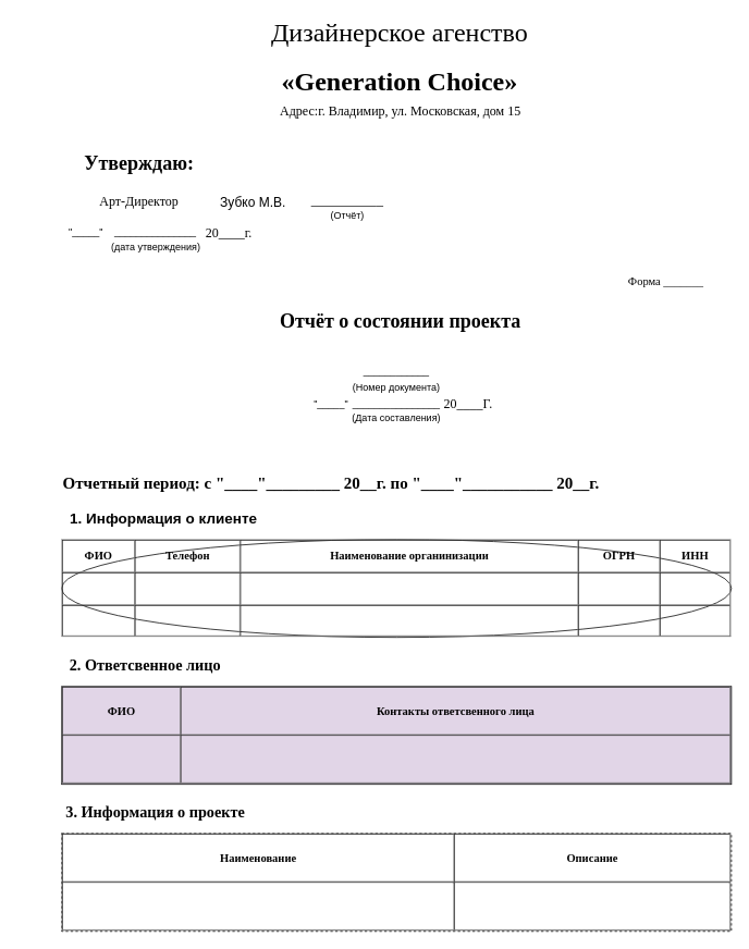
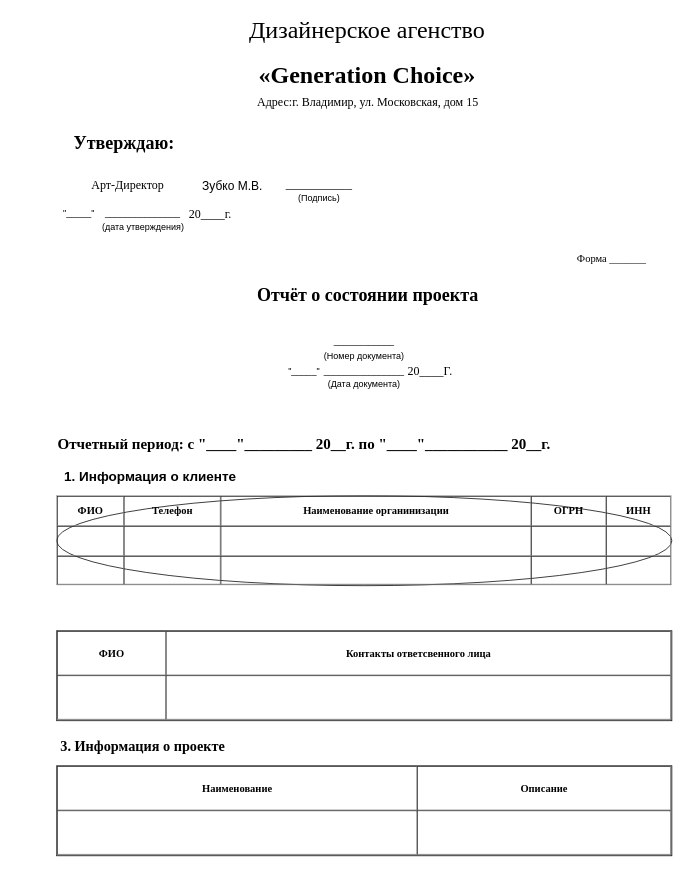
- <mxCell id="2" value="&lt;h1&gt;&lt;font face=&quot;Times New Roman&quot;&gt;Утверждаю:&lt;/font&gt;&lt;/h1&gt;" style="text;html=1;strokeColor=none;fillColor=none;align=center;verticalAlign=middle;whiteSpace=wrap;rounded=0;" parent="1" vertex="1"><mxGeometry x="100" y="180" width="140" height="40" as="geometry" /></mxCell>
+ <mxCell id="2" value="&lt;h1&gt;&lt;font face=&quot;Times New Roman&quot;&gt;Утверждаю:&lt;/font&gt;&lt;/h1&gt;" style="text;html=1;strokeColor=none;fillColor=none;align=center;verticalAlign=middle;whiteSpace=wrap;rounded=0;" parent="1" vertex="1"><mxGeometry x="95" y="170" width="140" height="40" as="geometry" /></mxCell>
- <mxCell id="7" value="(Отчёт)" style="text;html=1;strokeColor=none;fillColor=none;align=center;verticalAlign=middle;whiteSpace=wrap;rounded=0;fontFamily=Helvetica;fontSize=12;" parent="1" vertex="1"><mxGeometry x="405" y="253.5" width="40" height="20" as="geometry" /></mxCell>
+ <mxCell id="7" value="(Подпись)" style="text;html=1;strokeColor=none;fillColor=none;align=center;verticalAlign=middle;whiteSpace=wrap;rounded=0;fontFamily=Helvetica;fontSize=12;" parent="1" vertex="1"><mxGeometry x="405" y="253.5" width="40" height="20" as="geometry" /></mxCell>
- <mxCell id="18" value="&lt;font face=&quot;Helvetica&quot; style=&quot;font-size: 12px&quot;&gt;(Дата составления)&lt;/font&gt;" style="text;html=1;strokeColor=none;fillColor=none;align=center;verticalAlign=middle;whiteSpace=wrap;rounded=0;fontFamily=Times New Roman;fontSize=16;" parent="1" vertex="1"><mxGeometry x="415" y="495" width="140" height="30" as="geometry" /></mxCell>
+ <mxCell id="18" value="&lt;font face=&quot;Helvetica&quot; style=&quot;font-size: 12px&quot;&gt;(Дата документа)&lt;/font&gt;" style="text;html=1;strokeColor=none;fillColor=none;align=center;verticalAlign=middle;whiteSpace=wrap;rounded=0;fontFamily=Times New Roman;fontSize=16;" parent="1" vertex="1"><mxGeometry x="415" y="495" width="140" height="30" as="geometry" /></mxCell>
- <mxCell id="25" value="&lt;font size=&quot;1&quot; face=&quot;Times New Roman&quot;&gt;&lt;b style=&quot;font-size: 19px&quot;&gt;2. Ответсвенное лицо&lt;br&gt;&lt;/b&gt;&lt;/font&gt;" style="text;html=1;strokeColor=none;fillColor=none;align=center;verticalAlign=middle;whiteSpace=wrap;rounded=0;" parent="1" vertex="1"><mxGeometry x="45" y="800" width="265" height="30" as="geometry" /></mxCell>
- <mxCell id="24" value="&lt;table style=&quot;width: 100% ; height: 100% ; font-size: 14px&quot; cellspacing=&quot;0&quot; cellpadding=&quot;4&quot; border=&quot;1&quot; align=&quot;center&quot;&gt;&lt;tbody&gt;&lt;tr&gt;&lt;td&gt;&lt;font style=&quot;font-size: 14px&quot; face=&quot;Times New Roman&quot;&gt;&lt;b&gt;ФИО&lt;/b&gt;&lt;/font&gt;&lt;/td&gt;&lt;th&gt;&lt;font style=&quot;font-size: 14px&quot; face=&quot;Times New Roman&quot;&gt;Контакты ответсвенного лица&lt;br&gt;&lt;/font&gt;&lt;/th&gt;&lt;/tr&gt;&lt;tr&gt;&lt;td&gt;&lt;font style=&quot;font-size: 14px&quot; face=&quot;Times New Roman&quot;&gt;&lt;br&gt;&lt;/font&gt;&lt;/td&gt;&lt;td&gt;&lt;br&gt;&lt;/td&gt;&lt;/tr&gt;&lt;/tbody&gt;&lt;/table&gt; " style="verticalAlign=top;align=center;overflow=fill;fontSize=12;fontFamily=Helvetica;html=1;fillColor=#e1d5e7;" parent="1" vertex="1"><mxGeometry y="840" width="820" height="120" as="geometry" x="75" /></mxCell>
+ <mxCell id="24" value="&lt;table style=&quot;width: 100% ; height: 100% ; font-size: 14px&quot; cellspacing=&quot;0&quot; cellpadding=&quot;4&quot; border=&quot;1&quot; align=&quot;center&quot;&gt;&lt;tbody&gt;&lt;tr&gt;&lt;td&gt;&lt;font style=&quot;font-size: 14px&quot; face=&quot;Times New Roman&quot;&gt;&lt;b&gt;ФИО&lt;/b&gt;&lt;/font&gt;&lt;/td&gt;&lt;th&gt;&lt;font style=&quot;font-size: 14px&quot; face=&quot;Times New Roman&quot;&gt;Контакты ответсвенного лица&lt;br&gt;&lt;/font&gt;&lt;/th&gt;&lt;/tr&gt;&lt;tr&gt;&lt;td&gt;&lt;font style=&quot;font-size: 14px&quot; face=&quot;Times New Roman&quot;&gt;&lt;br&gt;&lt;/font&gt;&lt;/td&gt;&lt;td&gt;&lt;br&gt;&lt;/td&gt;&lt;/tr&gt;&lt;/tbody&gt;&lt;/table&gt; " style="verticalAlign=top;align=center;overflow=fill;fontSize=12;fontFamily=Helvetica;html=1" parent="1" vertex="1"><mxGeometry y="840" width="820" height="120" as="geometry" x="75" /></mxCell>
- <mxCell id="27" value="&lt;table style=&quot;width: 100% ; height: 100% ; font-size: 14px&quot; cellspacing=&quot;0&quot; cellpadding=&quot;4&quot; border=&quot;1&quot; align=&quot;center&quot;&gt;&lt;tbody&gt;&lt;tr&gt;&lt;td&gt;&lt;font face=&quot;Times New Roman&quot;&gt;&lt;b&gt;Наименование&lt;/b&gt;&lt;/font&gt;&lt;br&gt;&lt;/td&gt;&lt;th&gt;&lt;font style=&quot;font-size: 14px&quot; face=&quot;Times New Roman&quot;&gt;Описание&lt;br&gt;&lt;/font&gt;&lt;/th&gt;&lt;/tr&gt;&lt;tr&gt;&lt;td&gt;&lt;font style=&quot;font-size: 14px&quot; face=&quot;Times New Roman&quot;&gt;&lt;br&gt;&lt;/font&gt;&lt;/td&gt;&lt;td&gt;&lt;br&gt;&lt;/td&gt;&lt;/tr&gt;&lt;/tbody&gt;&lt;/table&gt; " style="verticalAlign=top;align=center;overflow=fill;fontSize=12;fontFamily=Helvetica;html=1;dashed=1;" vertex="1" parent="1"><mxGeometry y="1020" width="820" height="120" as="geometry" x="75" /></mxCell>
+ <mxCell id="27" value="&lt;table style=&quot;width: 100% ; height: 100% ; font-size: 14px&quot; cellspacing=&quot;0&quot; cellpadding=&quot;4&quot; border=&quot;1&quot; align=&quot;center&quot;&gt;&lt;tbody&gt;&lt;tr&gt;&lt;td&gt;&lt;font face=&quot;Times New Roman&quot;&gt;&lt;b&gt;Наименование&lt;/b&gt;&lt;/font&gt;&lt;br&gt;&lt;/td&gt;&lt;th&gt;&lt;font style=&quot;font-size: 14px&quot; face=&quot;Times New Roman&quot;&gt;Описание&lt;br&gt;&lt;/font&gt;&lt;/th&gt;&lt;/tr&gt;&lt;tr&gt;&lt;td&gt;&lt;font style=&quot;font-size: 14px&quot; face=&quot;Times New Roman&quot;&gt;&lt;br&gt;&lt;/font&gt;&lt;/td&gt;&lt;td&gt;&lt;br&gt;&lt;/td&gt;&lt;/tr&gt;&lt;/tbody&gt;&lt;/table&gt; " style="verticalAlign=top;align=center;overflow=fill;fontSize=12;fontFamily=Helvetica;html=1" vertex="1" parent="1"><mxGeometry y="1020" width="820" height="120" as="geometry" x="75" /></mxCell>
